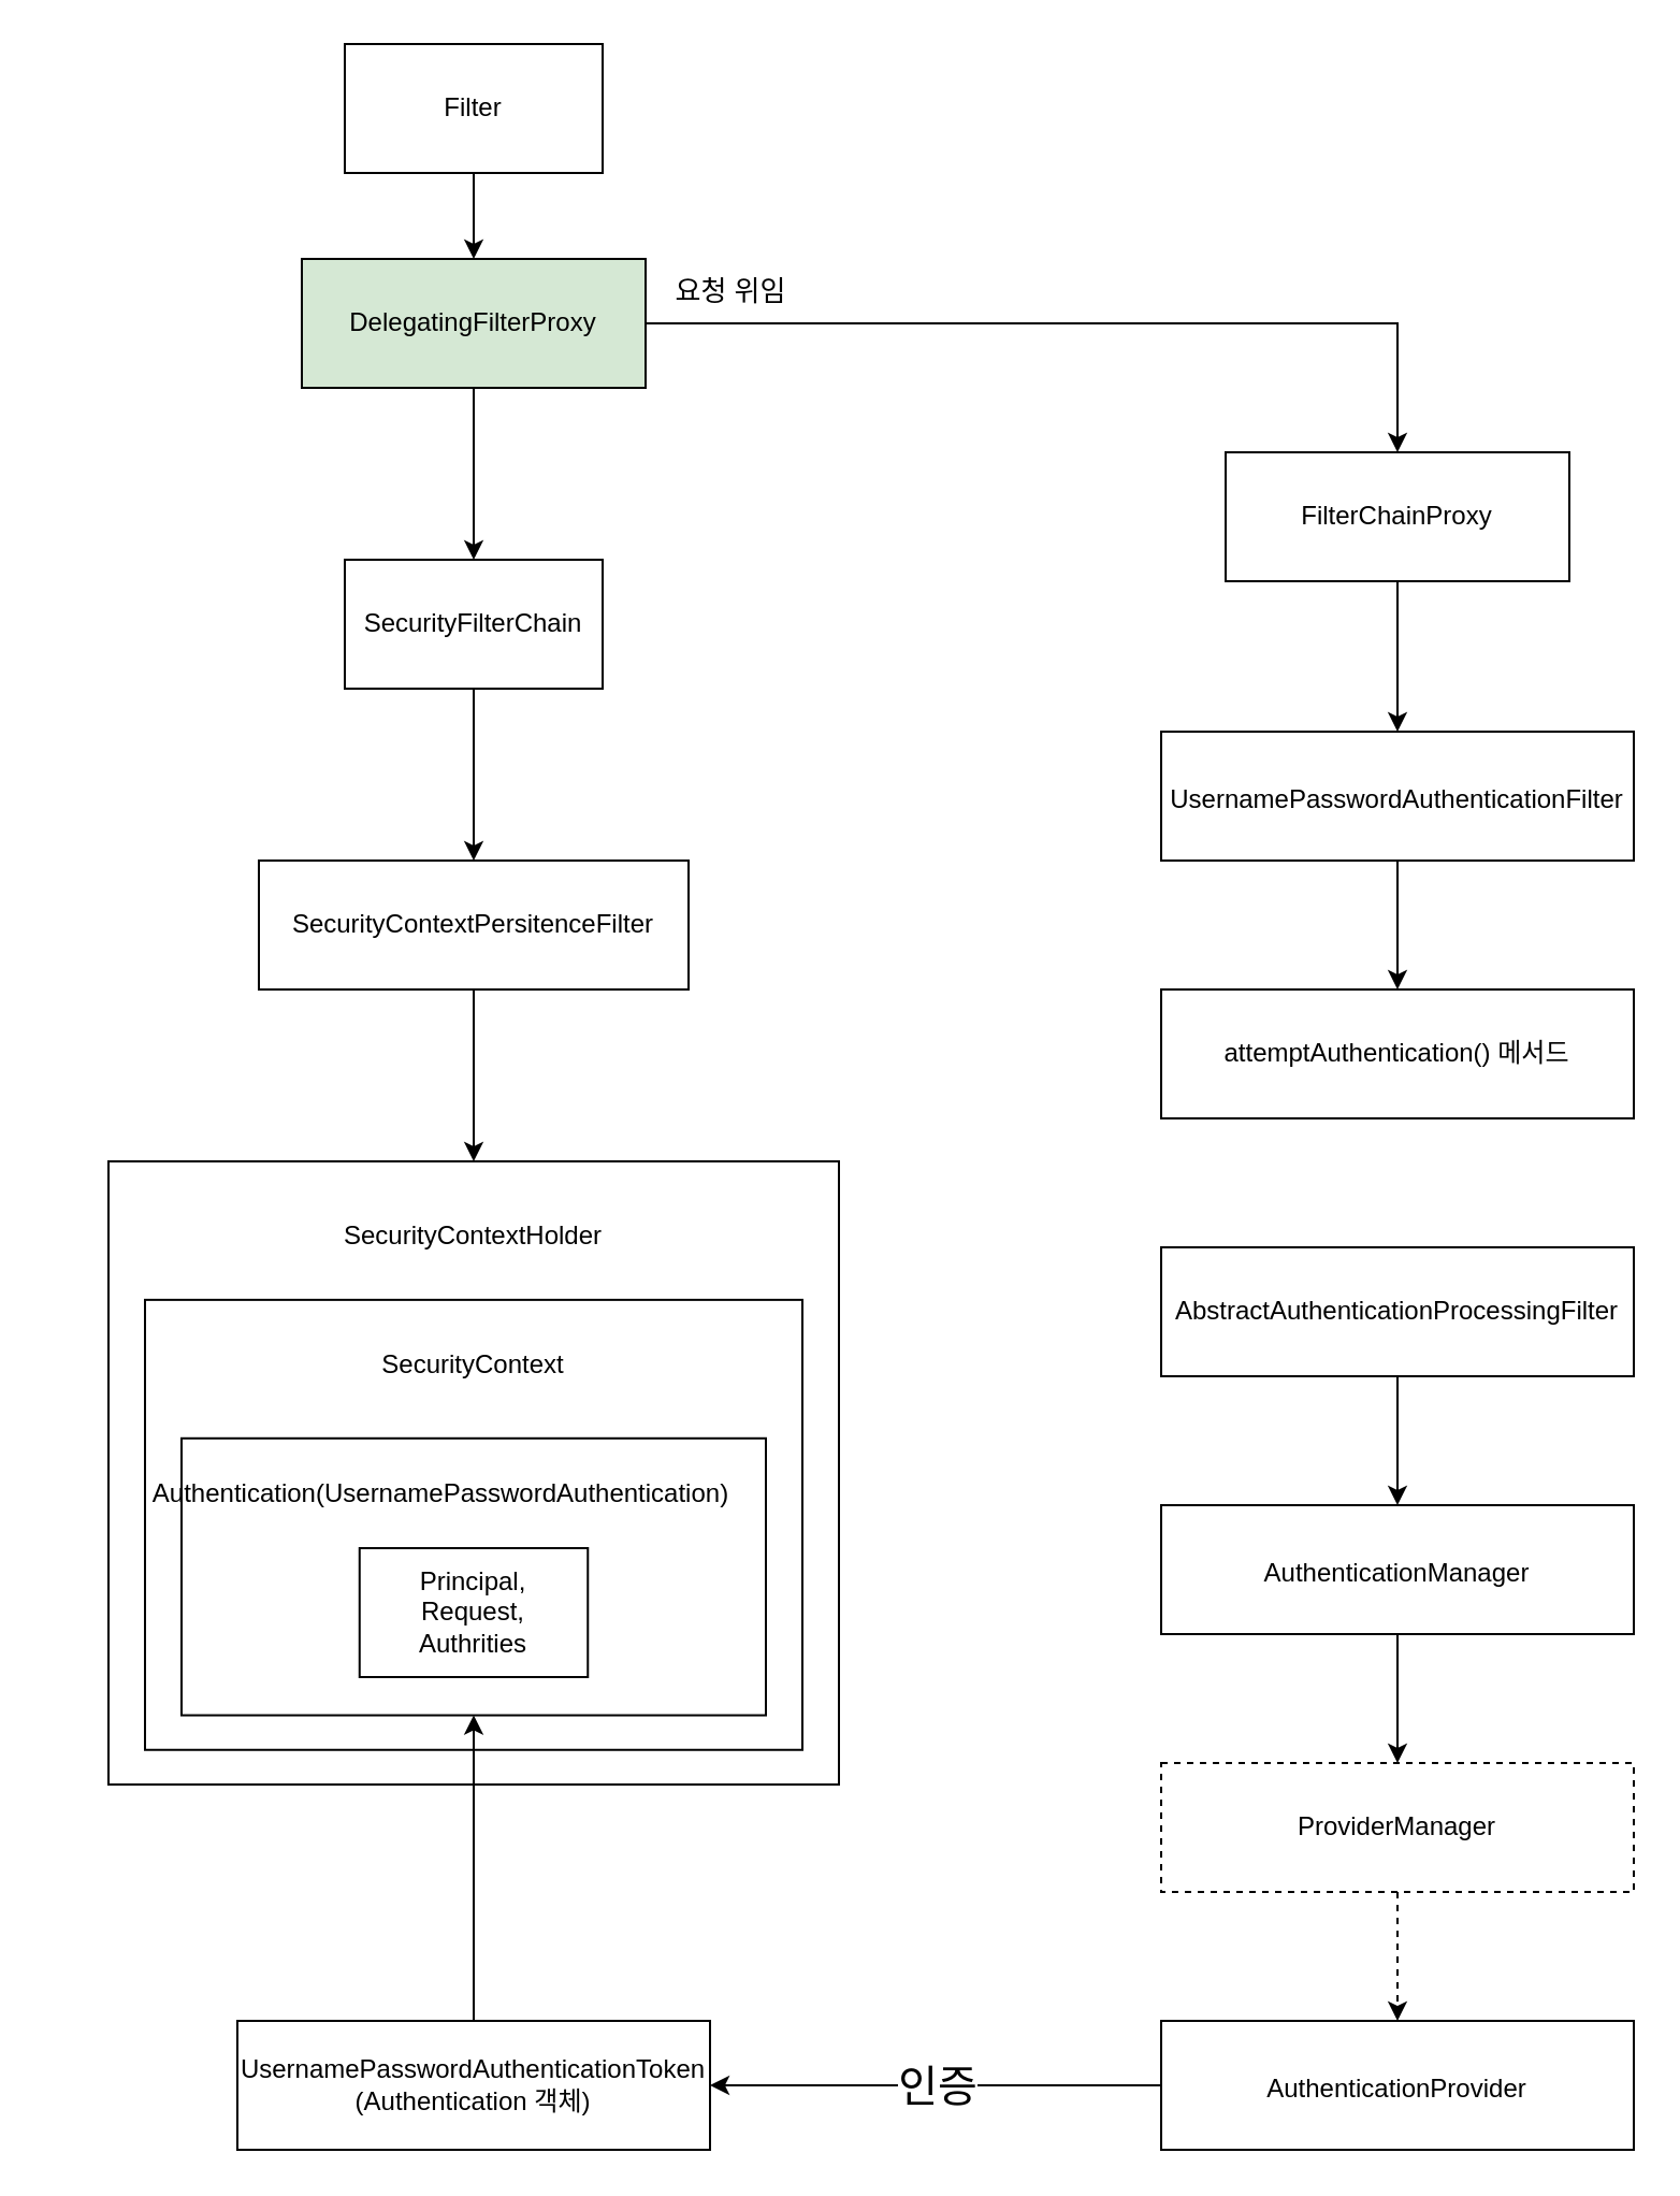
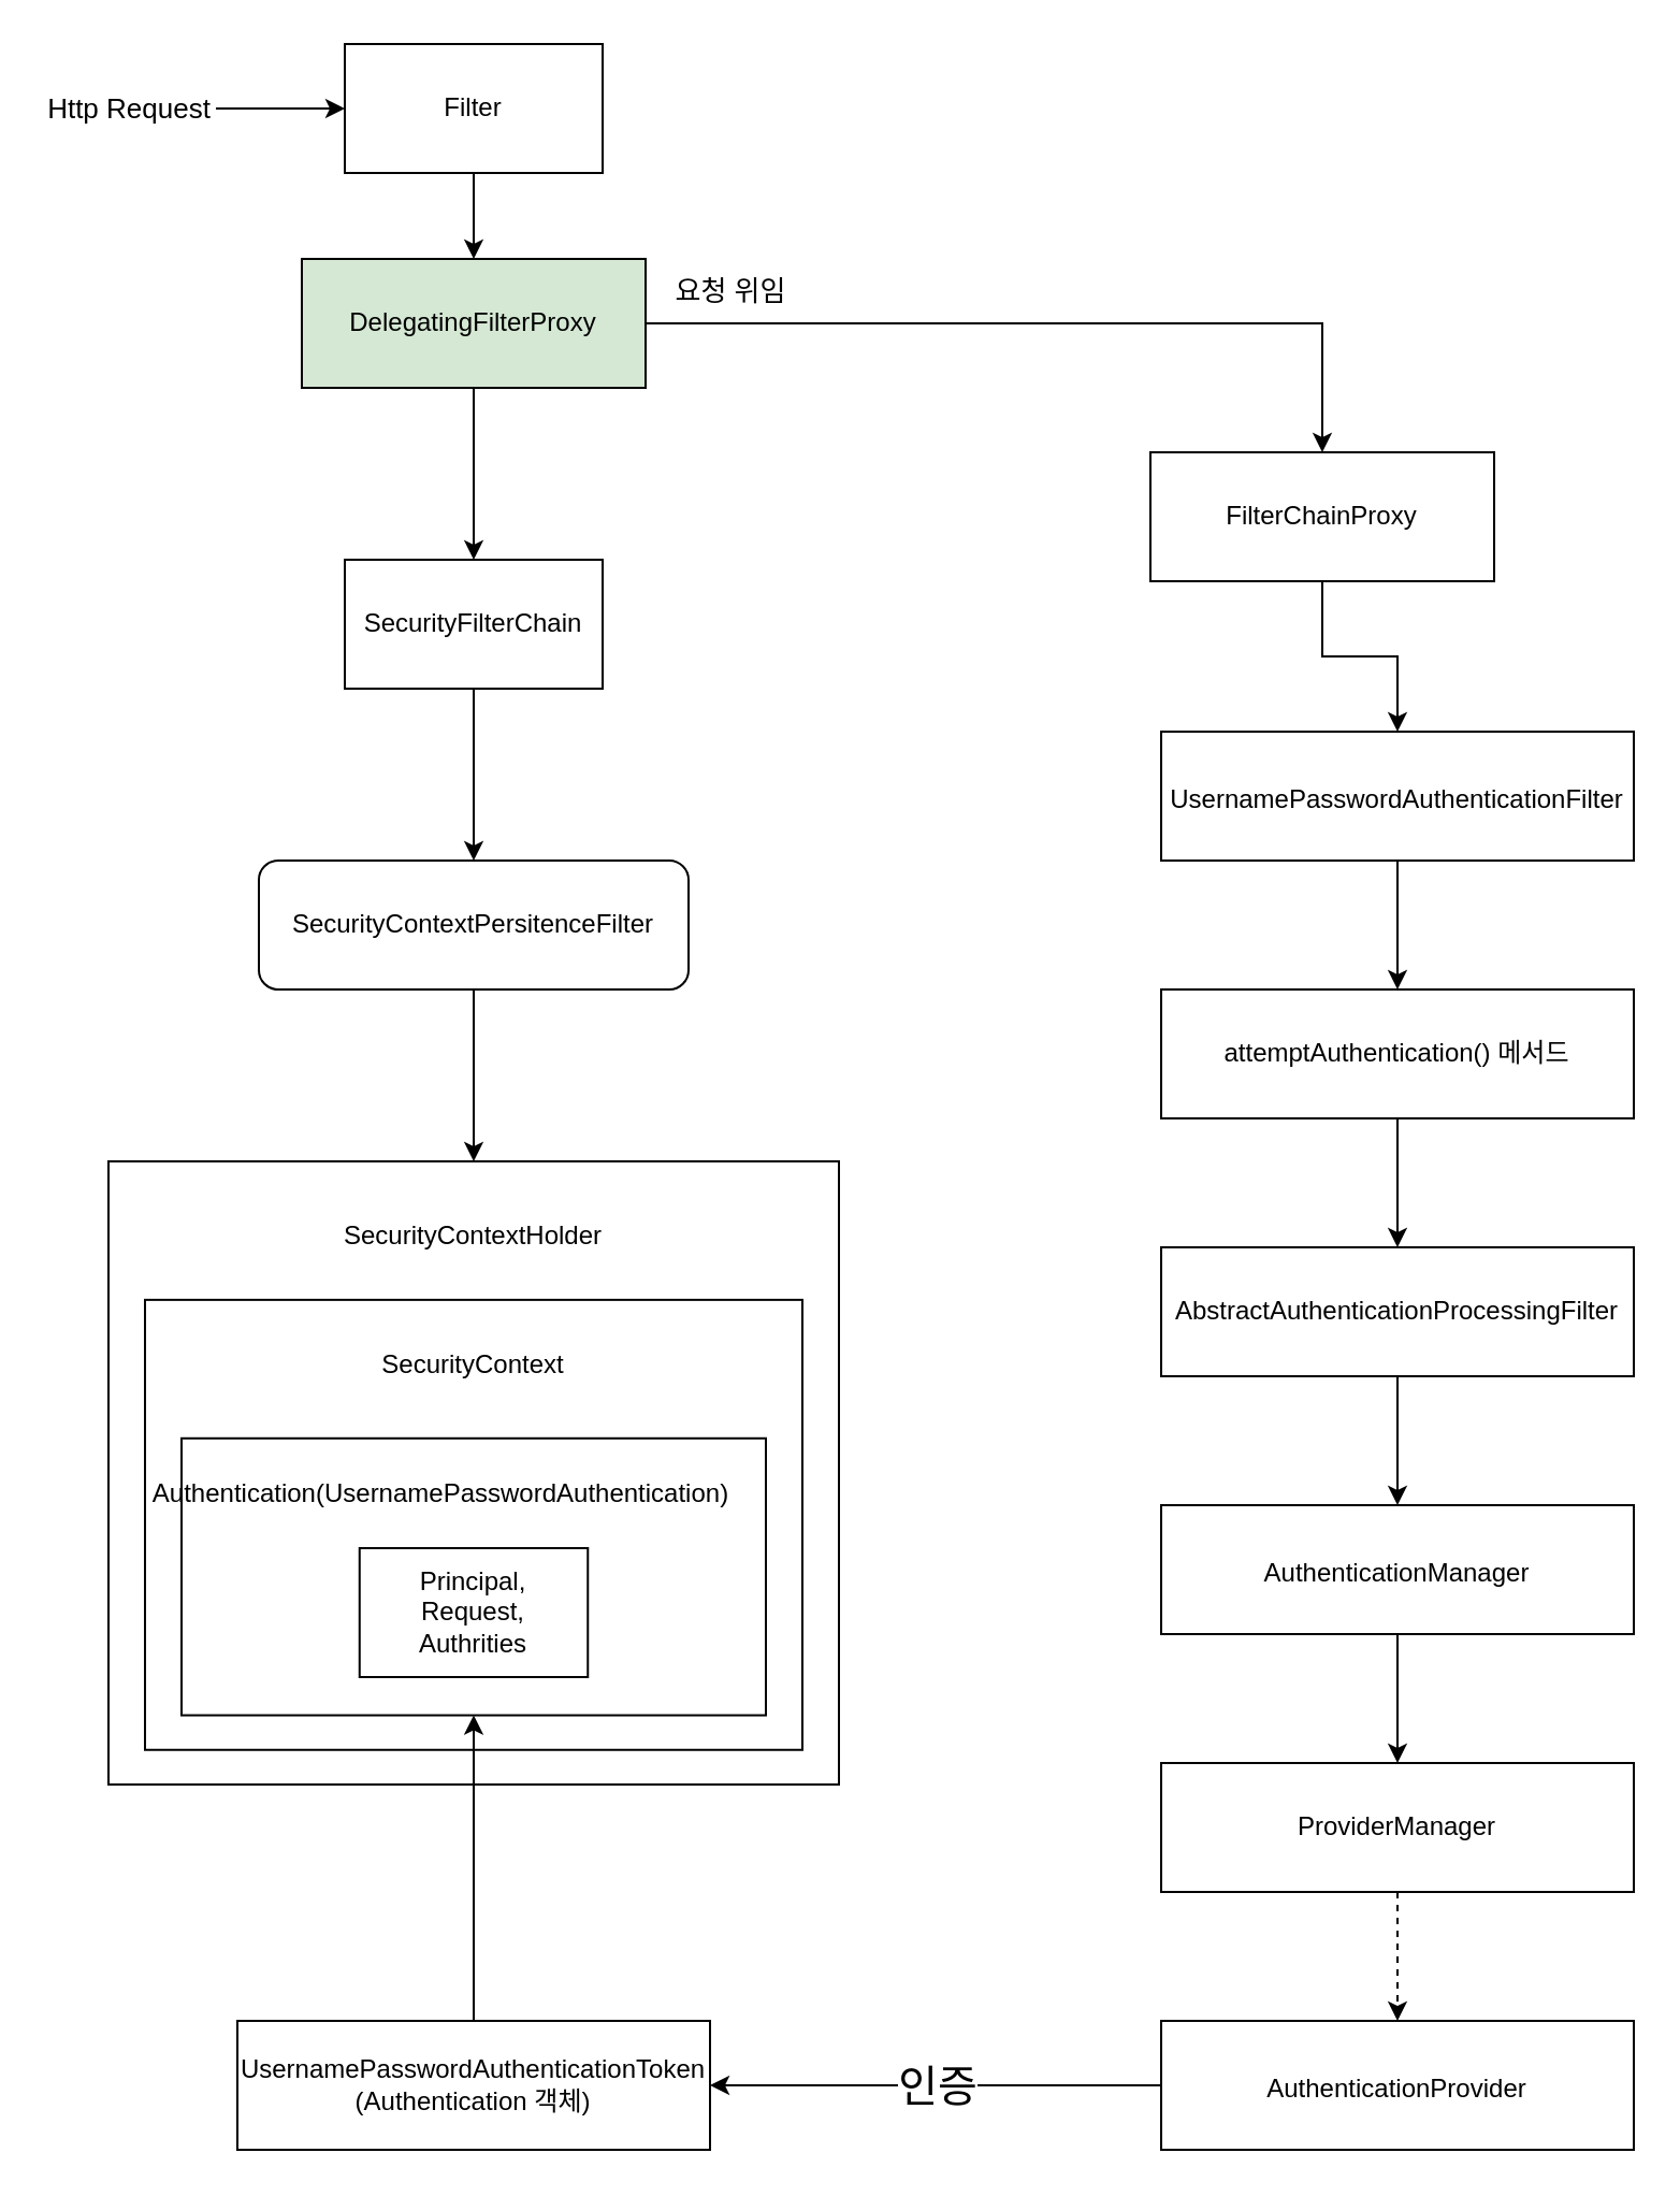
+ <mxCell id="3" value="&lt;span style=&quot;font-size: 13px;&quot;&gt;Http Request&lt;/span&gt;" style="text;html=1;strokeColor=none;fillColor=none;align=center;verticalAlign=middle;whiteSpace=wrap;rounded=0;fontSize=13;" vertex="1" parent="1"><mxGeometry x="20" y="30" width="80" height="40" as="geometry" /></mxCell>
+ <mxCell id="2" value="" style="edgeStyle=orthogonalEdgeStyle;rounded=0;orthogonalLoop=1;jettySize=auto;html=1;" edge="1" parent="1" source="3" target="5"><mxGeometry relative="1" as="geometry" /></mxCell>
- <mxCell id="23" value="FilterChainProxy" style="whiteSpace=wrap;html=1;" vertex="1" parent="1"><mxGeometry x="570" y="210" width="160" height="60" as="geometry" /></mxCell>
+ <mxCell id="23" value="FilterChainProxy" style="whiteSpace=wrap;html=1;" vertex="1" parent="1"><mxGeometry x="535" y="210" width="160" height="60" as="geometry" /></mxCell>
- <mxCell id="12" value="SecurityContextPersitenceFilter" style="whiteSpace=wrap;html=1;" vertex="1" parent="1"><mxGeometry x="120" y="400" width="200" height="60" as="geometry" /></mxCell>
+ <mxCell id="12" value="SecurityContextPersitenceFilter" style="whiteSpace=wrap;html=1;rounded=1;" vertex="1" parent="1"><mxGeometry x="120" y="400" width="200" height="60" as="geometry" /></mxCell>
+ <mxCell id="27" value="" style="edgeStyle=orthogonalEdgeStyle;rounded=0;orthogonalLoop=1;jettySize=auto;html=1;entryX=0.5;entryY=0;entryDx=0;entryDy=0;" edge="1" parent="1" source="28" target="33"><mxGeometry relative="1" as="geometry" /></mxCell>
- <mxCell id="37" value="ProviderManager" style="whiteSpace=wrap;html=1;dashed=1;" vertex="1" parent="1"><mxGeometry x="540" y="820" width="220" height="60" as="geometry" /></mxCell>
+ <mxCell id="37" value="ProviderManager" style="whiteSpace=wrap;html=1;" vertex="1" parent="1"><mxGeometry x="540" y="820" width="220" height="60" as="geometry" /></mxCell>
